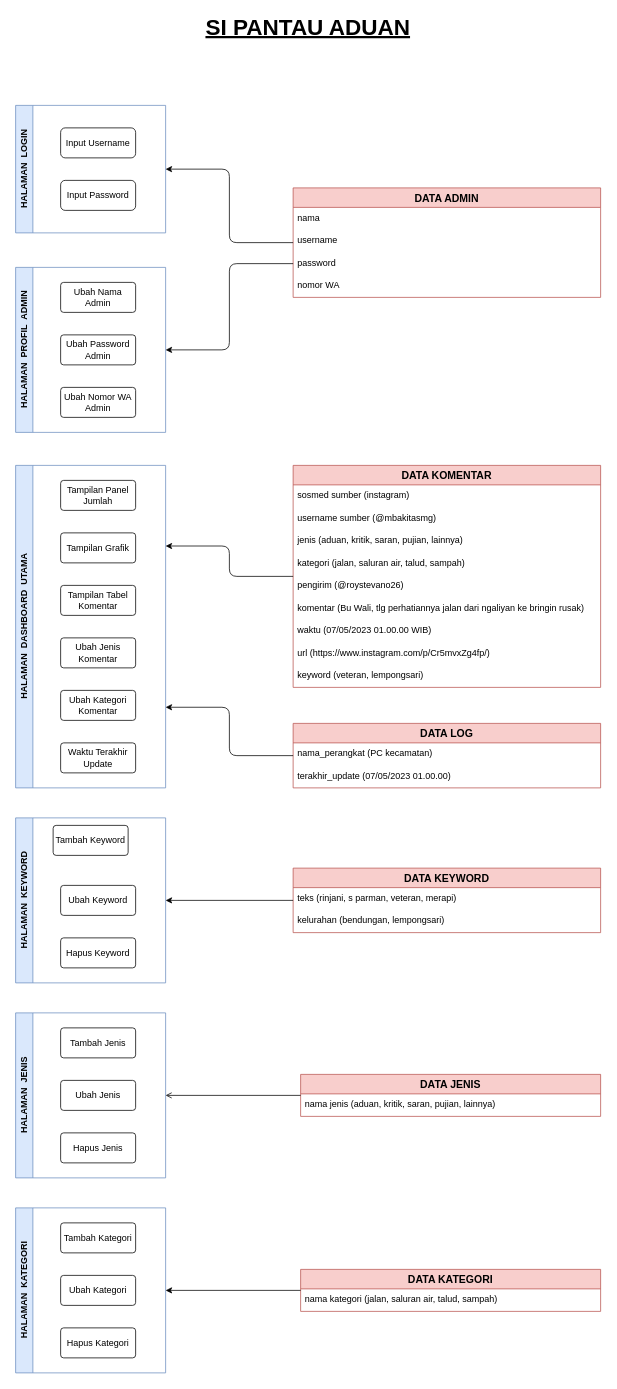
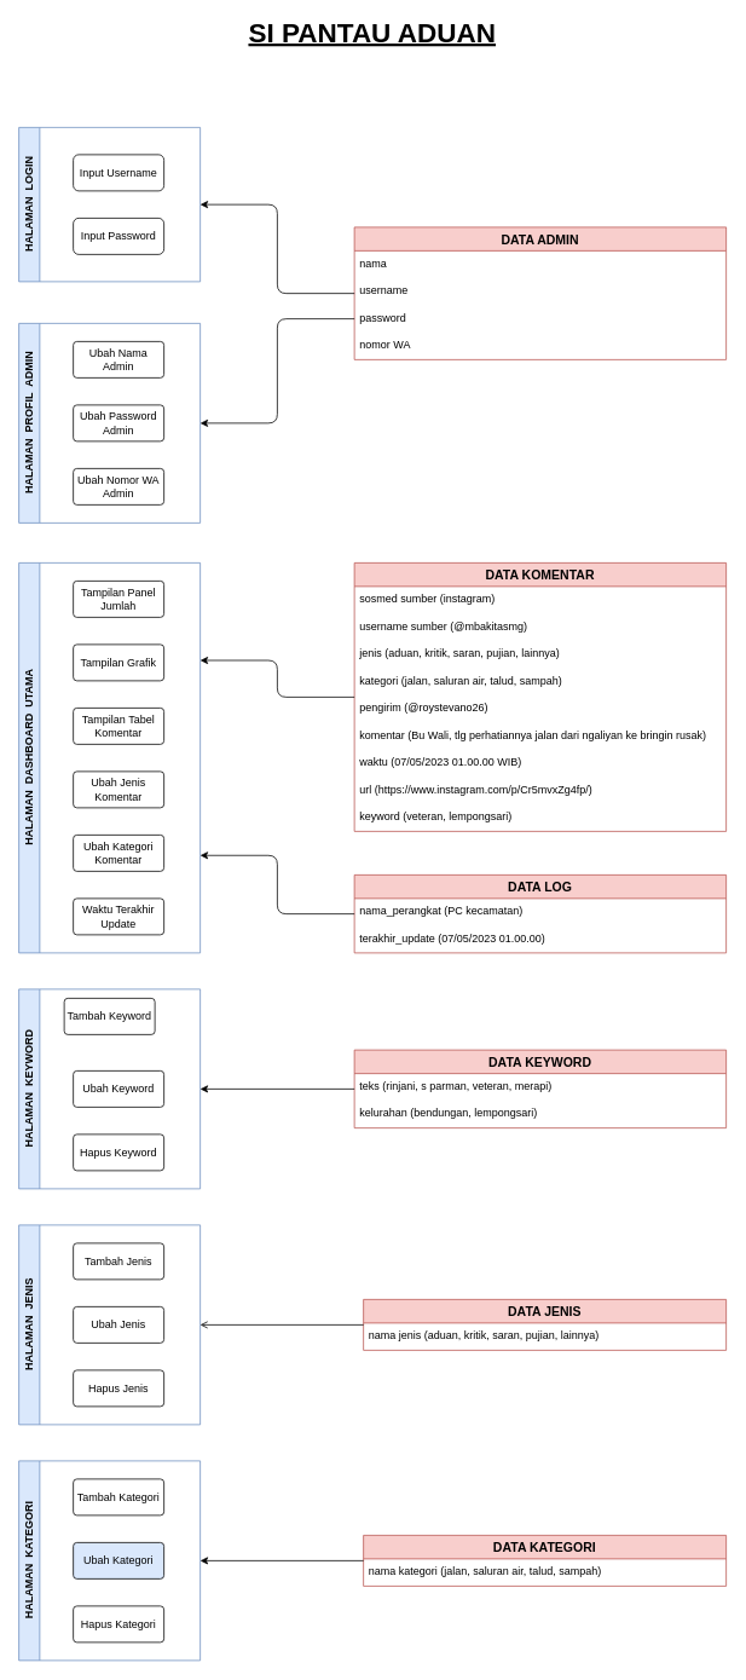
- <mxCell id="45" value="Ubah Kategori" style="rounded=1;arcSize=10;whiteSpace=wrap;html=1;align=center;" vertex="1" parent="43"><mxGeometry x="60" y="90" width="100" height="40" as="geometry" /></mxCell>
+ <mxCell id="45" value="Ubah Kategori" style="rounded=1;arcSize=10;whiteSpace=wrap;html=1;align=center;fillColor=#dae8fc;" vertex="1" parent="43"><mxGeometry x="60" y="90" width="100" height="40" as="geometry" /></mxCell>
